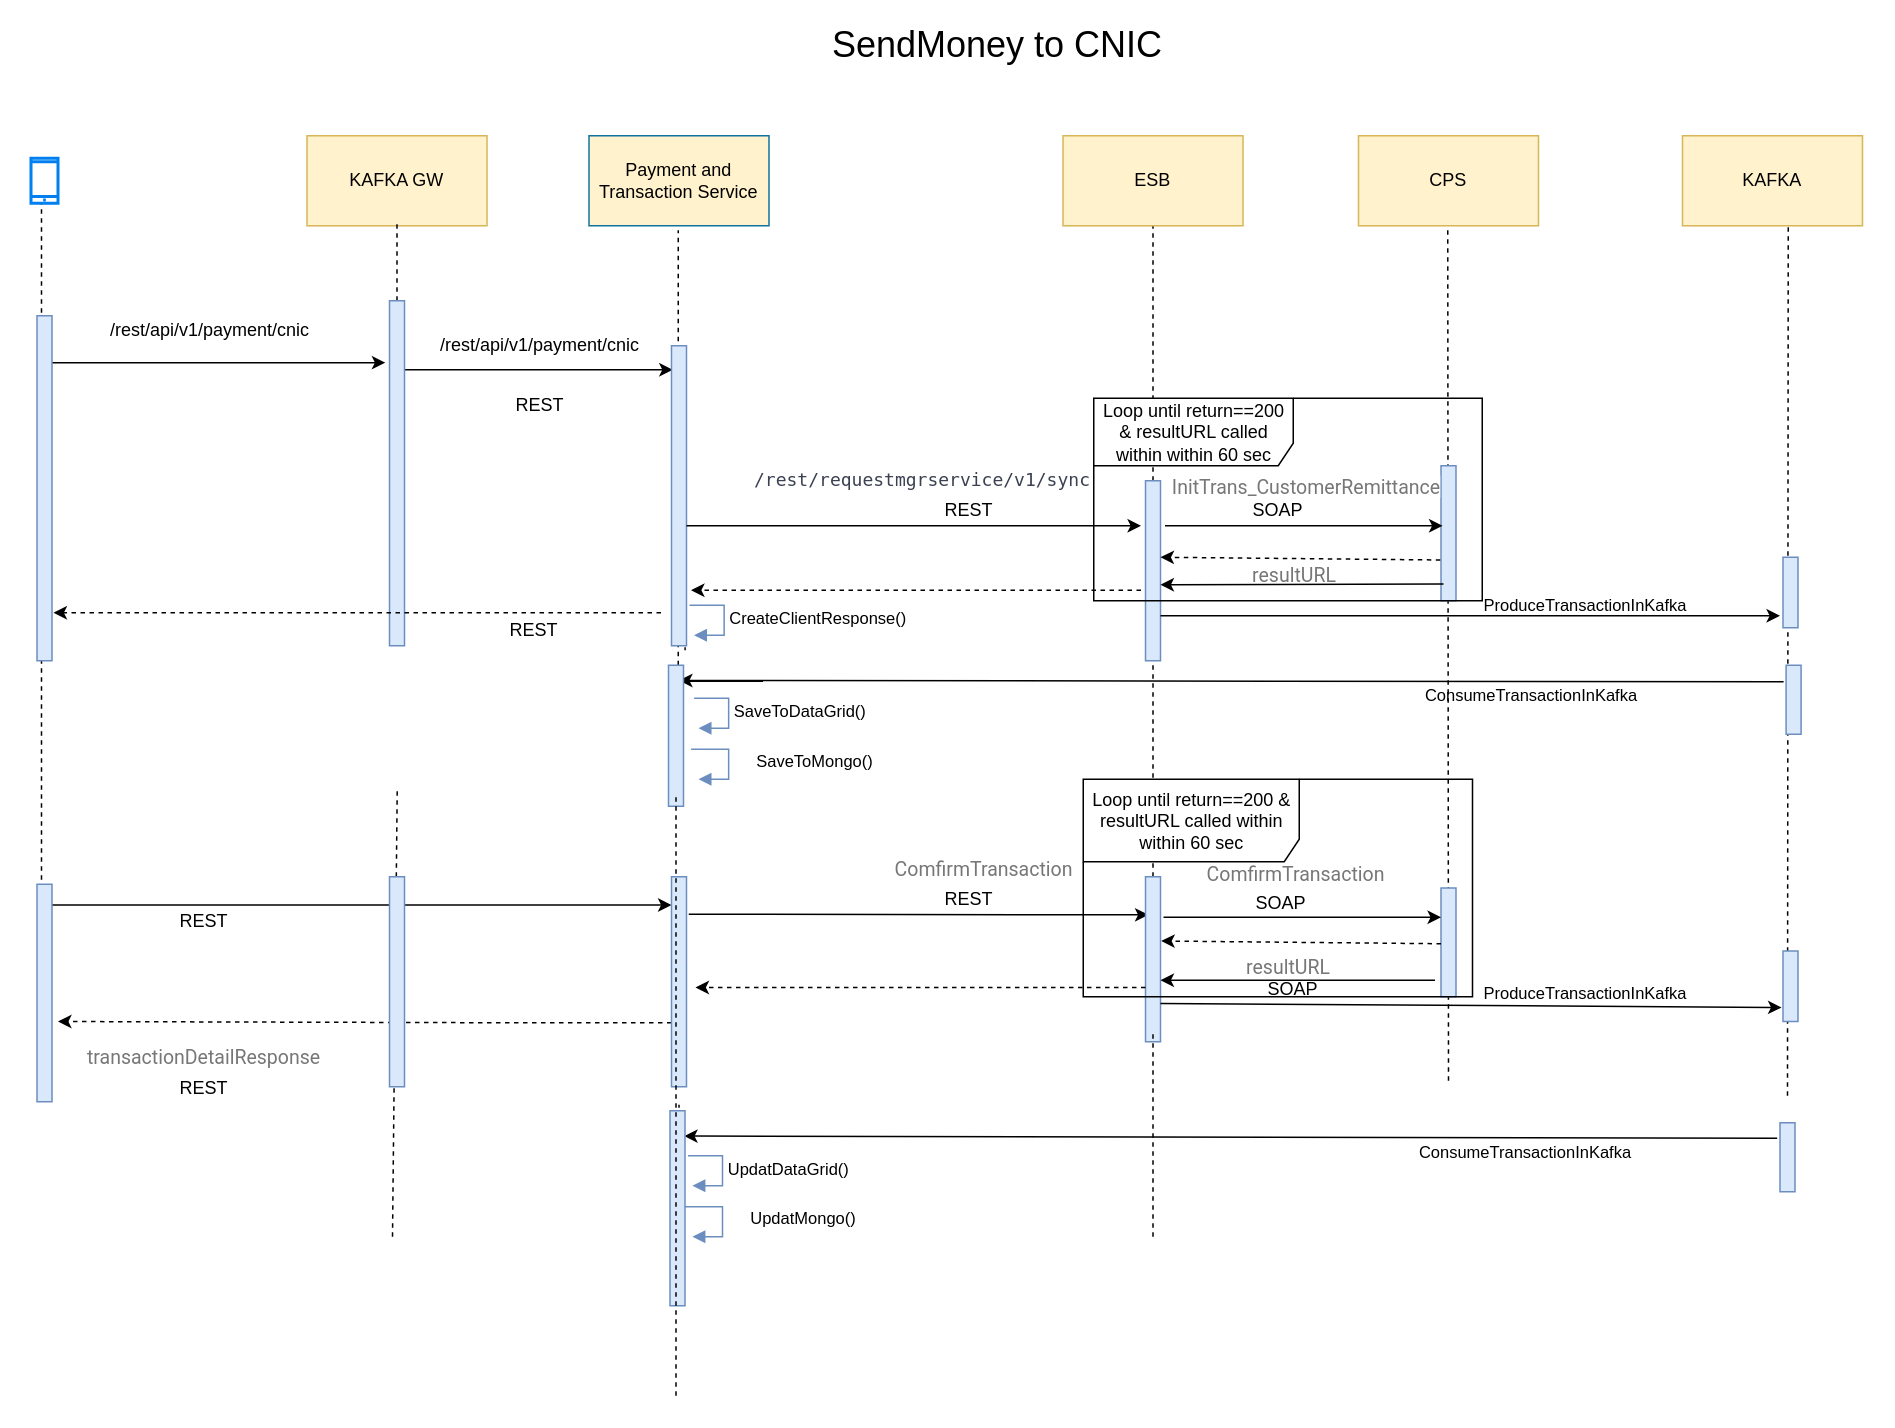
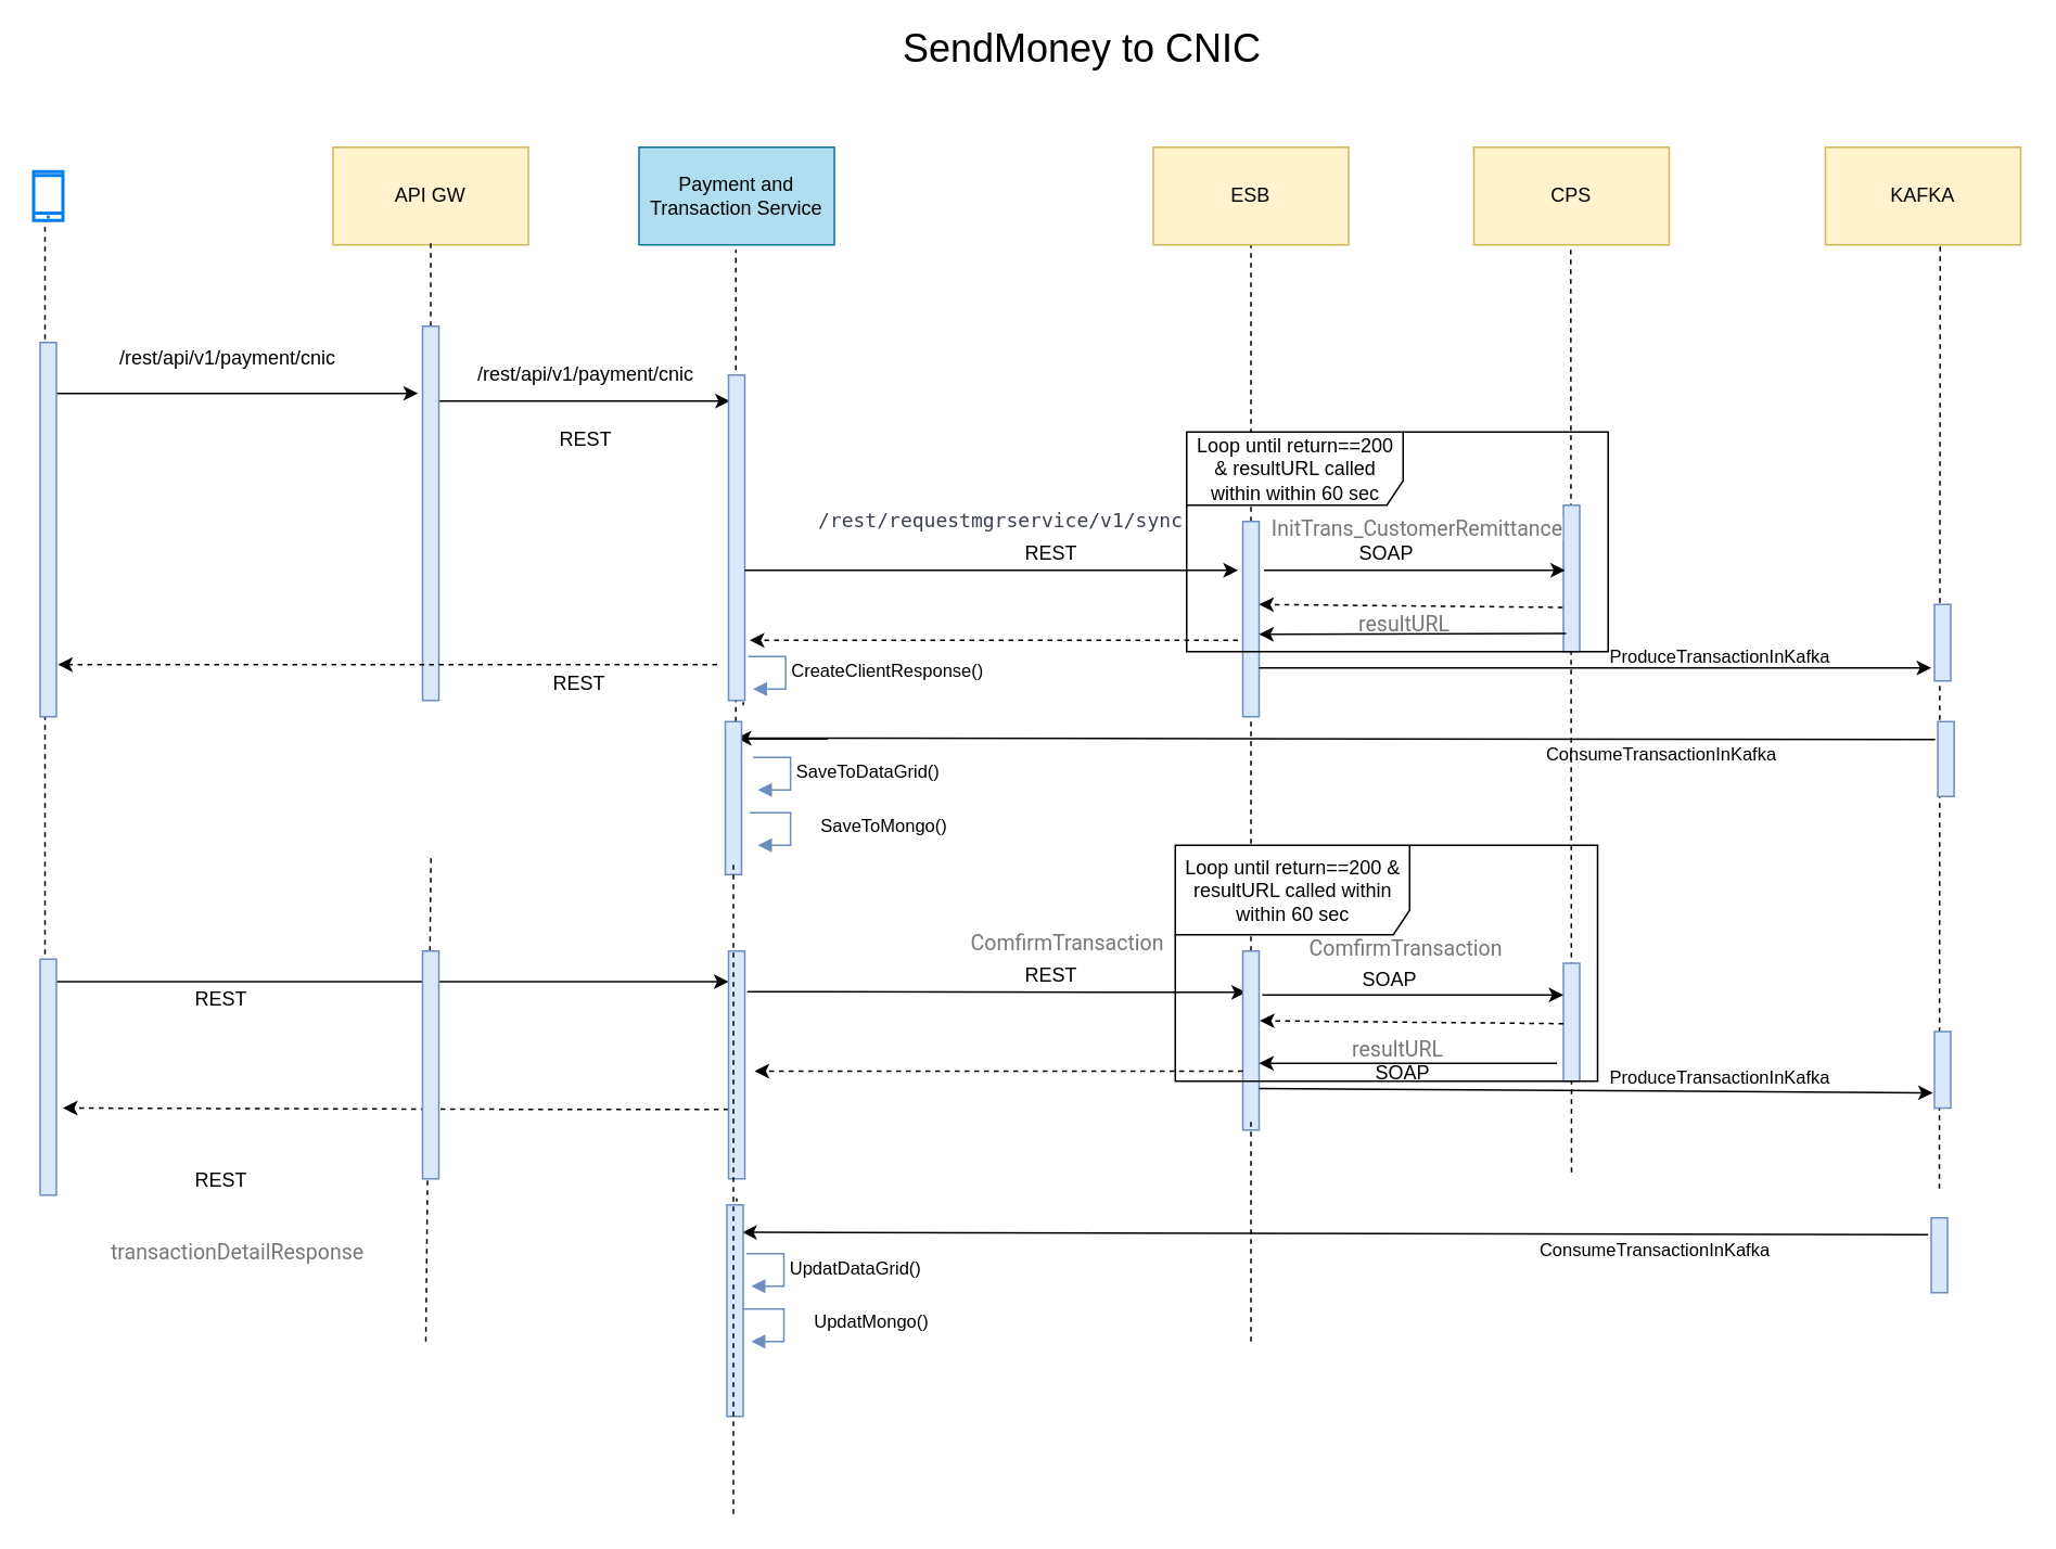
- <mxCell id="3" value="KAFKA GW" style="rounded=0;whiteSpace=wrap;html=1;fillColor=#fff2cc;strokeColor=#d6b656;" parent="1" vertex="1"><mxGeometry x="204" y="90" width="120" height="60" as="geometry" /></mxCell>
+ <mxCell id="3" value="API GW" style="rounded=0;whiteSpace=wrap;html=1;fillColor=#fff2cc;strokeColor=#d6b656;" parent="1" vertex="1"><mxGeometry x="204" y="90" width="120" height="60" as="geometry" /></mxCell>
- <mxCell id="4" value="Payment and Transaction Service" style="rounded=0;whiteSpace=wrap;html=1;fillColor=#fff2cc;strokeColor=#10739e;" parent="1" vertex="1"><mxGeometry x="392" y="90" width="120" height="60" as="geometry" /></mxCell>
+ <mxCell id="4" value="Payment and Transaction Service" style="rounded=0;whiteSpace=wrap;html=1;fillColor=#b1ddf0;strokeColor=#10739e;" parent="1" vertex="1"><mxGeometry x="392" y="90" width="120" height="60" as="geometry" /></mxCell>
- <mxCell id="46" value="&lt;div&gt;&lt;font color=&quot;#777777&quot; face=&quot;Roboto, RobotoDraft, Helvetica, Arial, sans-serif&quot;&gt;&lt;span style=&quot;font-size: 13px ; background-color: rgb(255 , 255 , 255)&quot;&gt;transactionDetailResponse&lt;/span&gt;&lt;/font&gt;&lt;/div&gt;" style="text;html=1;align=center;verticalAlign=middle;resizable=0;points=[];autosize=1;" parent="1" vertex="1"><mxGeometry x="50" y="694" width="170" height="20" as="geometry" /></mxCell>
+ <mxCell id="46" value="&lt;div&gt;&lt;font color=&quot;#777777&quot; face=&quot;Roboto, RobotoDraft, Helvetica, Arial, sans-serif&quot;&gt;&lt;span style=&quot;font-size: 13px ; background-color: rgb(255 , 255 , 255)&quot;&gt;transactionDetailResponse&lt;/span&gt;&lt;/font&gt;&lt;/div&gt;" style="text;html=1;align=center;verticalAlign=middle;resizable=0;points=[];autosize=1;" parent="1" vertex="1"><mxGeometry x="60" y="759" width="170" height="20" as="geometry" /></mxCell>
